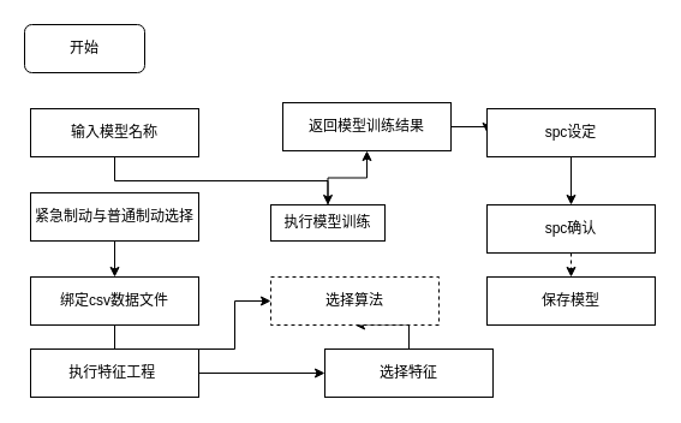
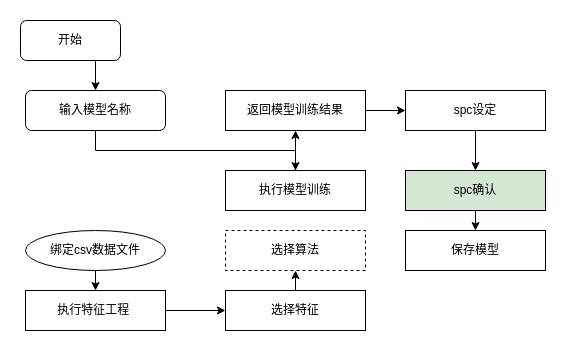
+ <mxCell id="2" style="edgeStyle=orthogonalEdgeStyle;rounded=0;orthogonalLoop=1;jettySize=auto;html=1;exitX=0.5;exitY=1;exitDx=0;exitDy=0;entryX=0.5;entryY=0;entryDx=0;entryDy=0;" edge="1" parent="1" source="3" target="5"><mxGeometry relative="1" as="geometry" /></mxCell>
- <mxCell id="18" value="返回模型训练结果" style="rounded=0;whiteSpace=wrap;html=1;" vertex="1" parent="1"><mxGeometry x="235" y="85" width="140" height="40" as="geometry" /></mxCell>
+ <mxCell id="18" value="返回模型训练结果" style="rounded=0;whiteSpace=wrap;html=1;" vertex="1" parent="1"><mxGeometry x="225" y="90" width="140" height="40" as="geometry" /></mxCell>
- <mxCell id="5" value="输入模型名称" style="rounded=0;whiteSpace=wrap;html=1;" vertex="1" parent="1"><mxGeometry x="25" y="90" width="140" height="40" as="geometry" /></mxCell>
+ <mxCell id="5" value="输入模型名称" style="whiteSpace=wrap;html=1;rounded=1;" vertex="1" parent="1"><mxGeometry x="25" y="90" width="140" height="40" as="geometry" /></mxCell>
- <mxCell id="7" value="紧急制动与普通制动选择" style="rounded=0;whiteSpace=wrap;html=1;" vertex="1" parent="1"><mxGeometry x="25" y="160" width="140" height="40" as="geometry" /></mxCell>
- <mxCell id="16" value="执行模型训练" style="rounded=0;whiteSpace=wrap;html=1;" vertex="1" parent="1"><mxGeometry x="225" y="170" width="95" height="30" as="geometry" /></mxCell>
+ <mxCell id="16" value="执行模型训练" style="rounded=0;whiteSpace=wrap;html=1;" vertex="1" parent="1"><mxGeometry x="225" y="170" width="140" height="40" as="geometry" /></mxCell>
- <mxCell id="22" value="spc确认" style="rounded=0;whiteSpace=wrap;html=1;" vertex="1" parent="1"><mxGeometry x="405" y="170" width="140" height="40" as="geometry" /></mxCell>
+ <mxCell id="22" value="spc确认" style="rounded=0;whiteSpace=wrap;html=1;fillColor=#d5e8d4;" vertex="1" parent="1"><mxGeometry x="405" y="170" width="140" height="40" as="geometry" /></mxCell>
- <mxCell id="6" style="edgeStyle=orthogonalEdgeStyle;rounded=0;orthogonalLoop=1;jettySize=auto;html=1;exitX=0.5;exitY=1;exitDx=0;exitDy=0;entryX=0.5;entryY=0;entryDx=0;entryDy=0;" edge="1" parent="1" source="7" target="9"><mxGeometry relative="1" as="geometry" /></mxCell>
- <mxCell id="21" style="edgeStyle=orthogonalEdgeStyle;rounded=0;orthogonalLoop=1;jettySize=auto;html=1;exitX=0.5;exitY=1;exitDx=0;exitDy=0;entryX=0.5;entryY=0;entryDx=0;entryDy=0;dashed=1;" edge="1" parent="1" source="22" target="23"><mxGeometry relative="1" as="geometry" /></mxCell>
+ <mxCell id="21" style="edgeStyle=orthogonalEdgeStyle;rounded=0;orthogonalLoop=1;jettySize=auto;html=1;exitX=0.5;exitY=1;exitDx=0;exitDy=0;entryX=0.5;entryY=0;entryDx=0;entryDy=0;" edge="1" parent="1" source="22" target="23"><mxGeometry relative="1" as="geometry" /></mxCell>
- <mxCell id="9" value="绑定csv数据文件" style="rounded=0;whiteSpace=wrap;html=1;" vertex="1" parent="1"><mxGeometry x="25" y="230" width="140" height="40" as="geometry" /></mxCell>
+ <mxCell id="9" value="绑定csv数据文件" style="ellipse;whiteSpace=wrap;html=1;" vertex="1" parent="1"><mxGeometry x="25" y="230" width="140" height="40" as="geometry" /></mxCell>
- <mxCell id="8" style="edgeStyle=orthogonalEdgeStyle;rounded=0;orthogonalLoop=1;jettySize=auto;html=1;exitX=0.5;exitY=1;exitDx=0;exitDy=0;" edge="1" parent="1" source="9" target="14"><mxGeometry relative="1" as="geometry" /></mxCell>
+ <mxCell id="8" style="edgeStyle=orthogonalEdgeStyle;rounded=0;orthogonalLoop=1;jettySize=auto;html=1;exitX=0.5;exitY=1;exitDx=0;exitDy=0;entryX=0.5;entryY=0;entryDx=0;entryDy=0;" edge="1" parent="1" source="9" target="11"><mxGeometry relative="1" as="geometry" /></mxCell>
- <mxCell id="13" value="选择特征" style="rounded=0;whiteSpace=wrap;html=1;" vertex="1" parent="1"><mxGeometry x="270" y="290" width="140" height="40" as="geometry" /></mxCell>
+ <mxCell id="13" value="选择特征" style="rounded=0;whiteSpace=wrap;html=1;" vertex="1" parent="1"><mxGeometry x="225" y="290" width="140" height="40" as="geometry" /></mxCell>
